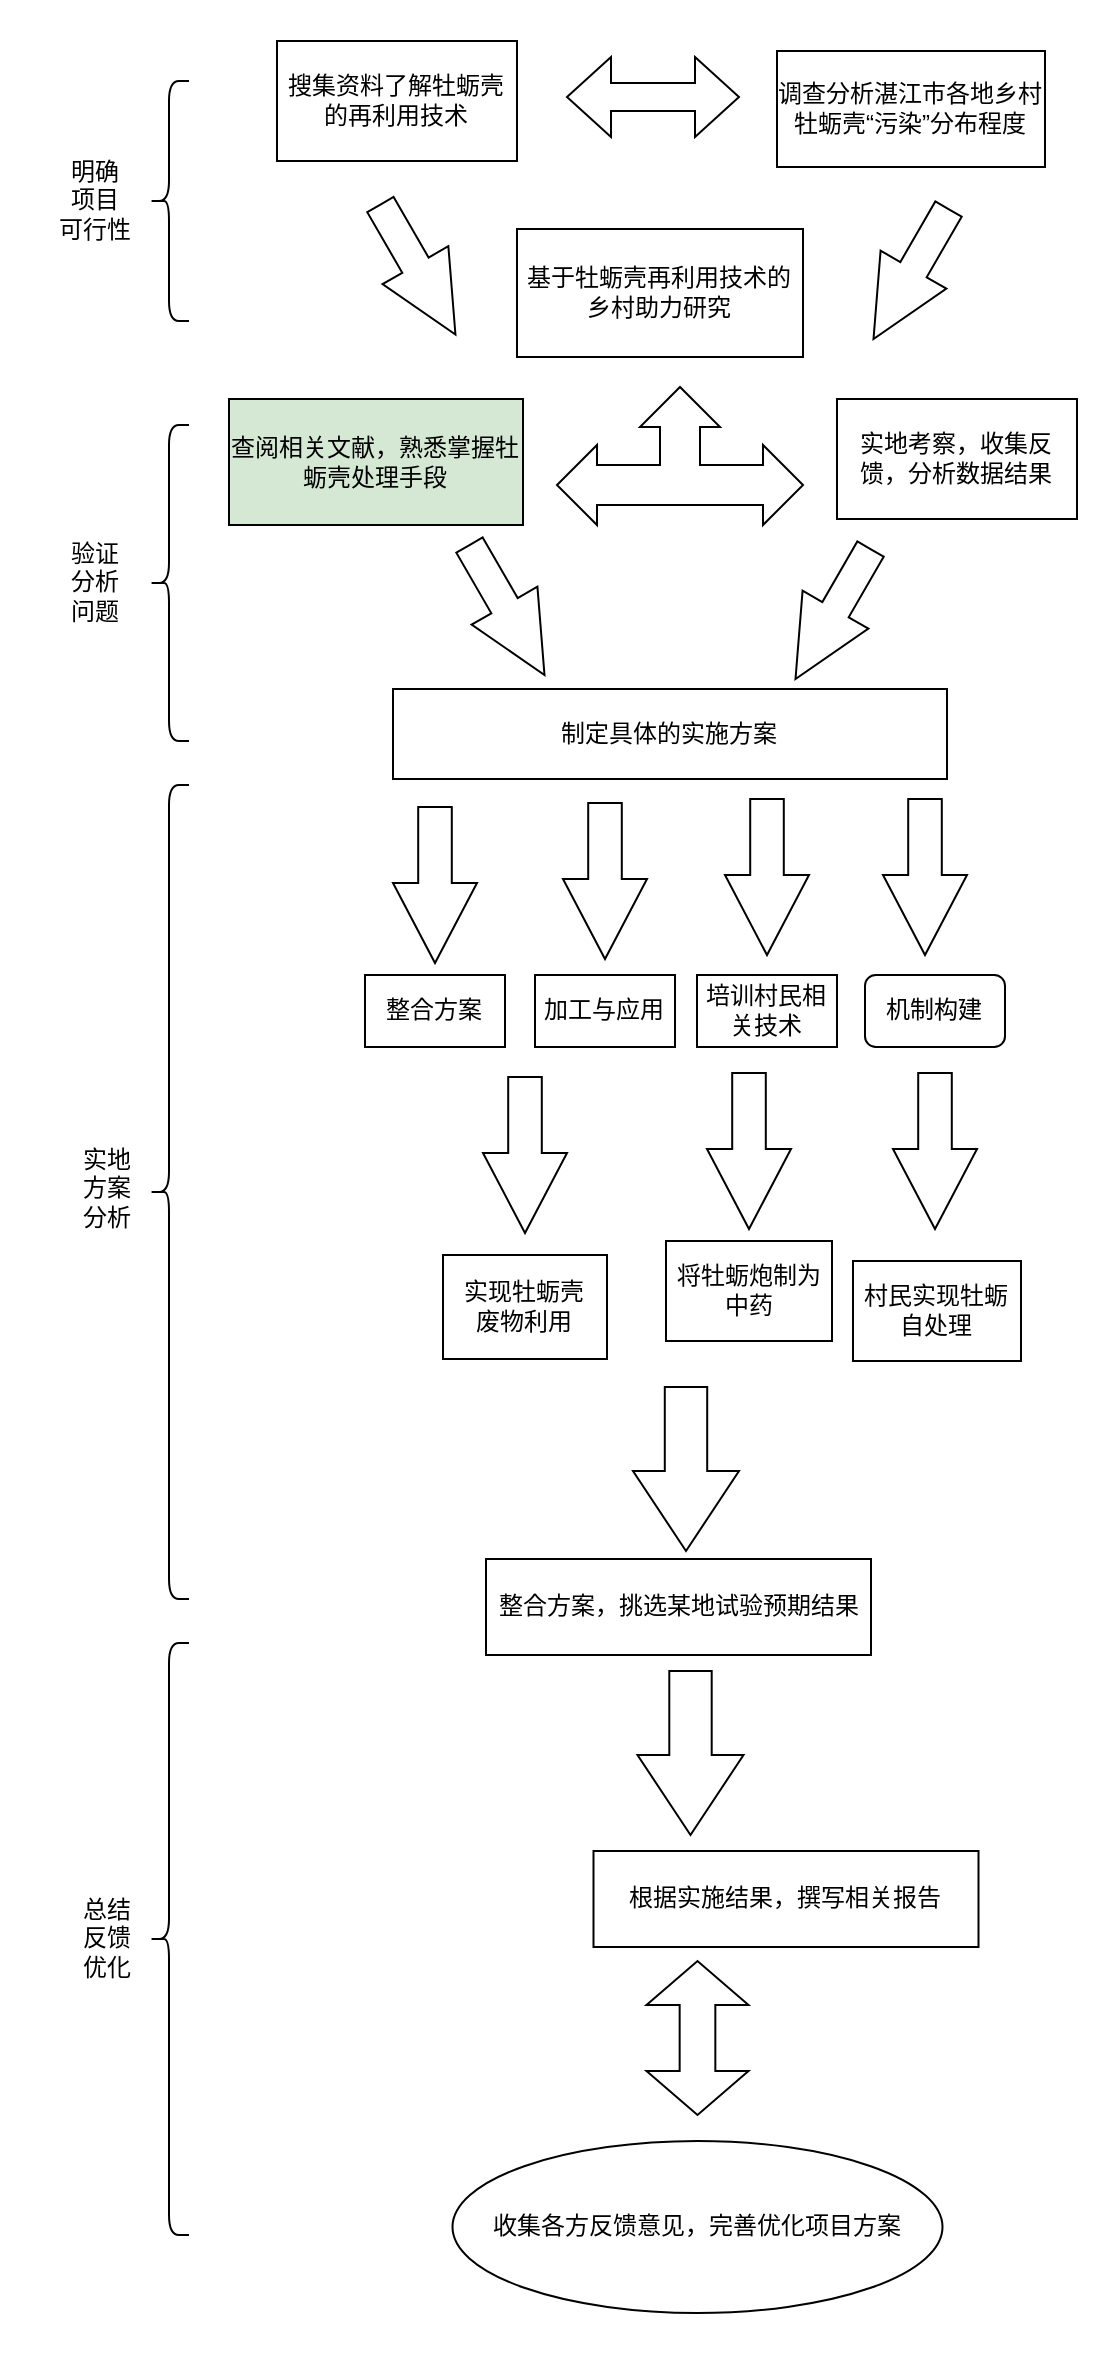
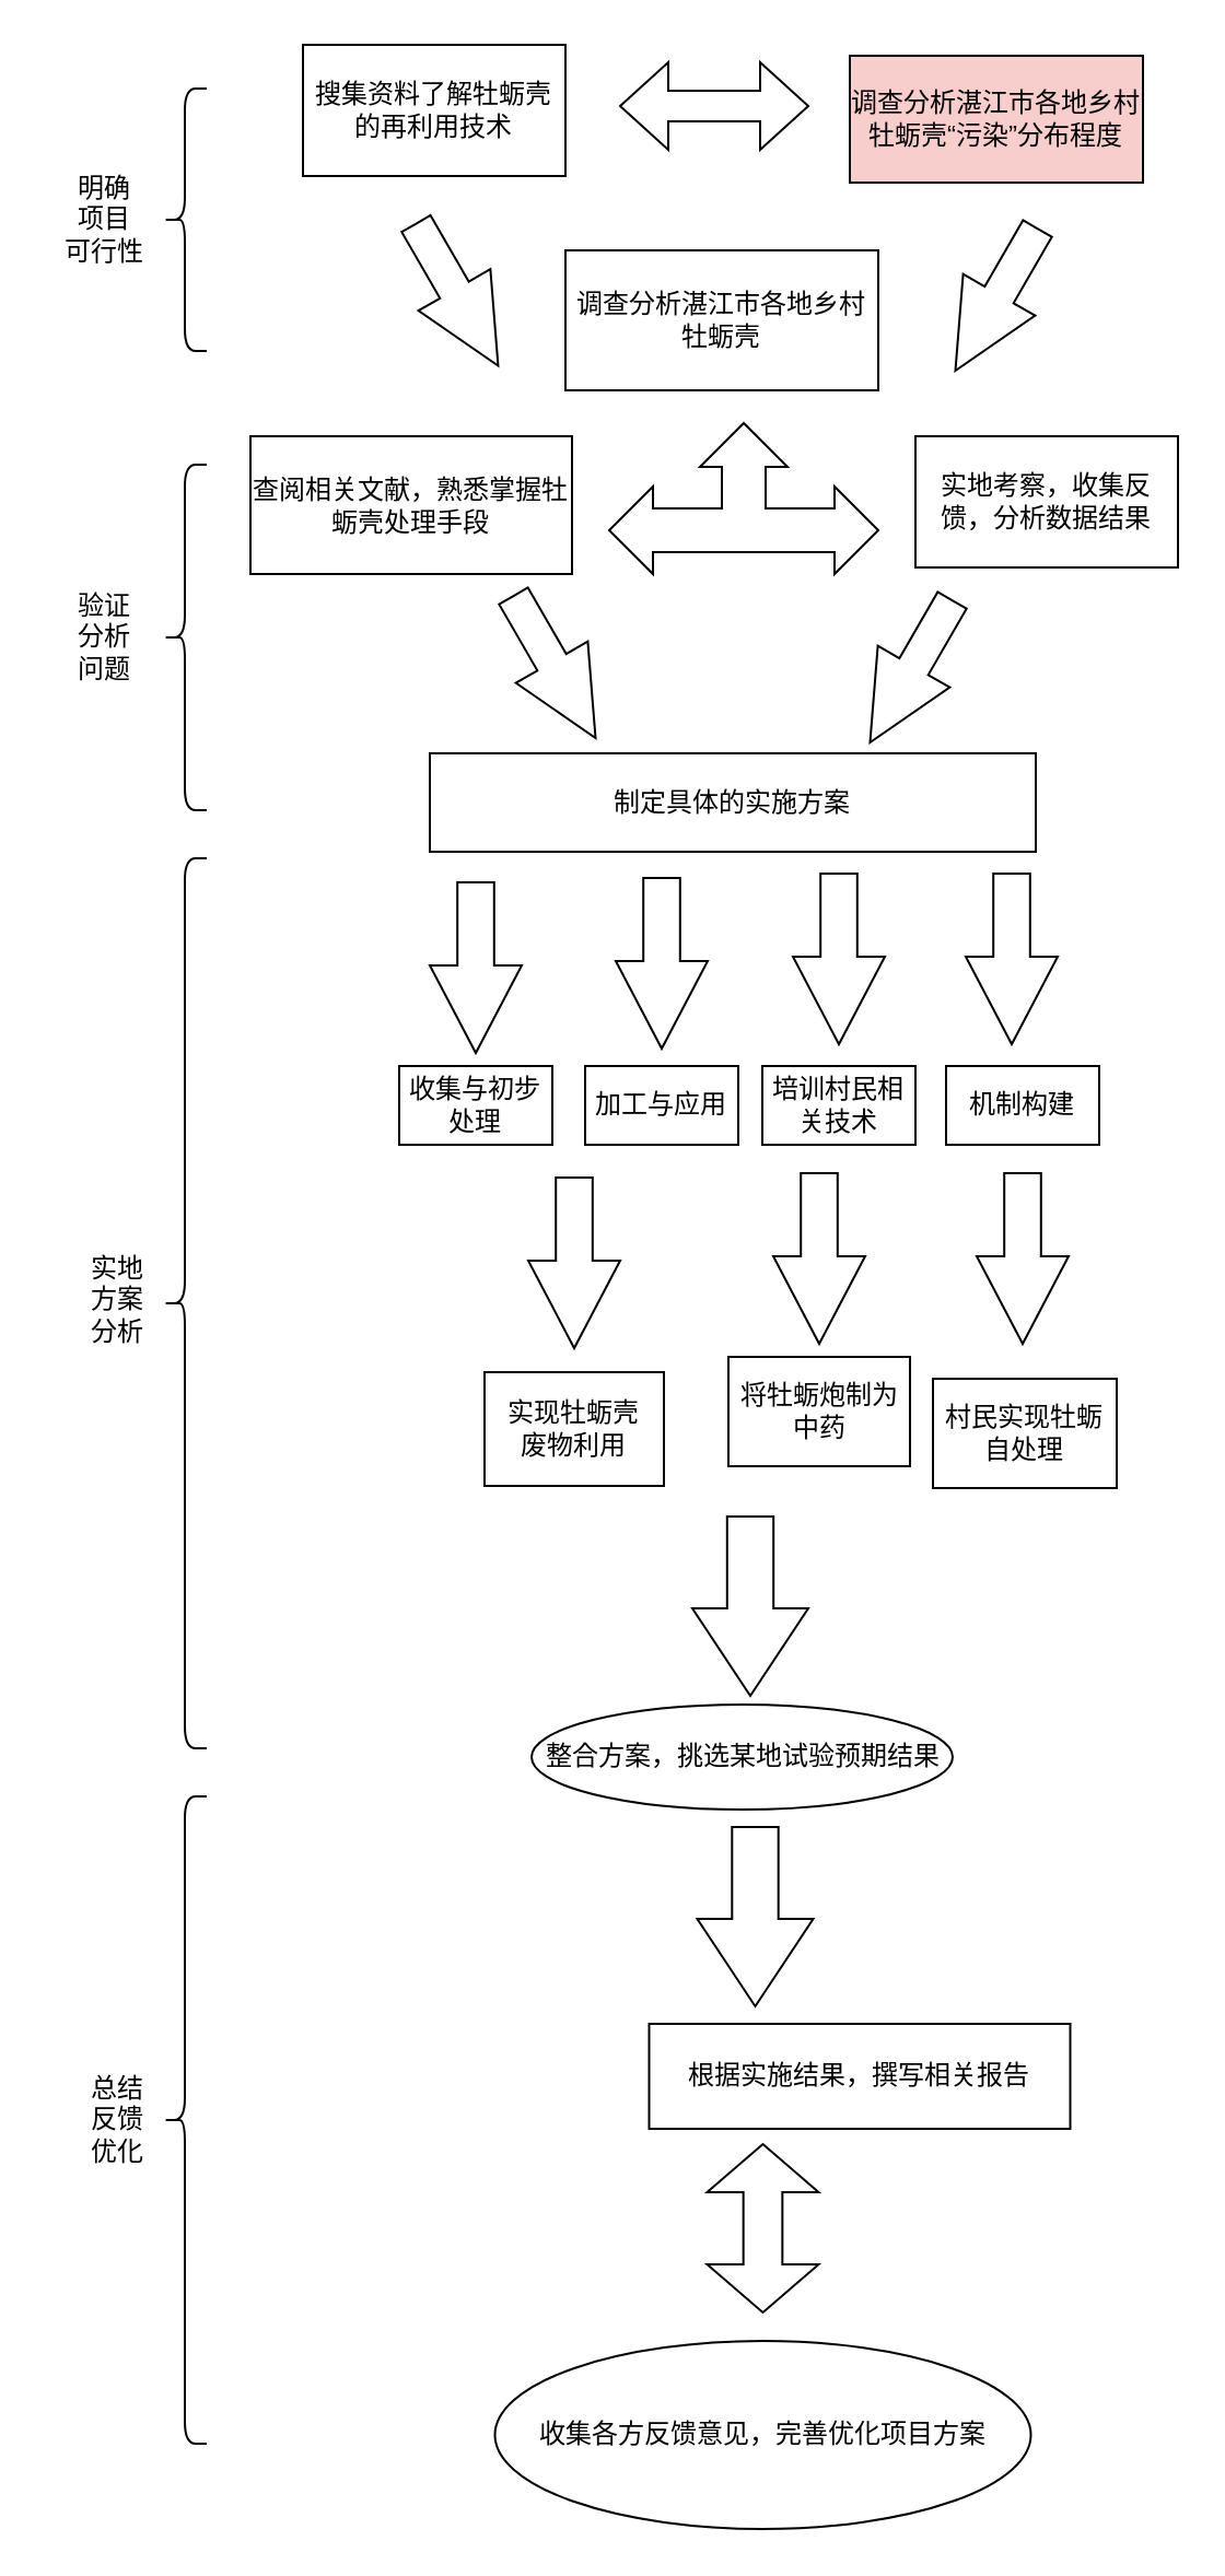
- <mxCell id="3" value="调查分析湛江市各地乡村牡蛎壳“污染”分布程度" style="rounded=0;whiteSpace=wrap;html=1;" vertex="1" parent="1"><mxGeometry x="388" y="25" width="134" height="58" as="geometry" /></mxCell>
+ <mxCell id="3" value="调查分析湛江市各地乡村牡蛎壳“污染”分布程度" style="rounded=0;whiteSpace=wrap;html=1;fillColor=#f8cecc;" vertex="1" parent="1"><mxGeometry x="388" y="25" width="134" height="58" as="geometry" /></mxCell>
- <mxCell id="6" value="基于牡蛎壳再利用技术的乡村助力研究" style="rounded=0;whiteSpace=wrap;html=1;" vertex="1" parent="1"><mxGeometry x="258" y="114" width="143" height="64" as="geometry" /></mxCell>
+ <mxCell id="6" value="调查分析湛江市各地乡村牡蛎壳" style="rounded=0;whiteSpace=wrap;html=1;" vertex="1" parent="1"><mxGeometry x="258" y="114" width="143" height="64" as="geometry" /></mxCell>
- <mxCell id="11" value="查阅相关文献，熟悉掌握牡蛎壳处理手段" style="rounded=0;whiteSpace=wrap;html=1;fillColor=#d5e8d4;" vertex="1" parent="1"><mxGeometry x="114" y="199" width="147" height="63" as="geometry" /></mxCell>
+ <mxCell id="11" value="查阅相关文献，熟悉掌握牡蛎壳处理手段" style="rounded=0;whiteSpace=wrap;html=1;" vertex="1" parent="1"><mxGeometry x="114" y="199" width="147" height="63" as="geometry" /></mxCell>
- <mxCell id="22" value="整合方案" style="rounded=0;whiteSpace=wrap;html=1;" vertex="1" parent="1"><mxGeometry x="182" y="487" width="70" height="36" as="geometry" /></mxCell>
+ <mxCell id="22" value="收集与初步处理" style="rounded=0;whiteSpace=wrap;html=1;" vertex="1" parent="1"><mxGeometry x="182" y="487" width="70" height="36" as="geometry" /></mxCell>
- <mxCell id="25" value="机制构建" style="whiteSpace=wrap;html=1;rounded=1;" vertex="1" parent="1"><mxGeometry x="432" y="487" width="70" height="36" as="geometry" /></mxCell>
+ <mxCell id="25" value="机制构建" style="rounded=0;whiteSpace=wrap;html=1;" vertex="1" parent="1"><mxGeometry x="432" y="487" width="70" height="36" as="geometry" /></mxCell>
- <mxCell id="33" value="整合方案，挑选某地试验预期结果" style="rounded=0;whiteSpace=wrap;html=1;" vertex="1" parent="1"><mxGeometry x="242.5" y="779" width="192.5" height="48" as="geometry" /></mxCell>
+ <mxCell id="33" value="整合方案，挑选某地试验预期结果" style="ellipse;whiteSpace=wrap;html=1;" vertex="1" parent="1"><mxGeometry x="242.5" y="779" width="192.5" height="48" as="geometry" /></mxCell>
